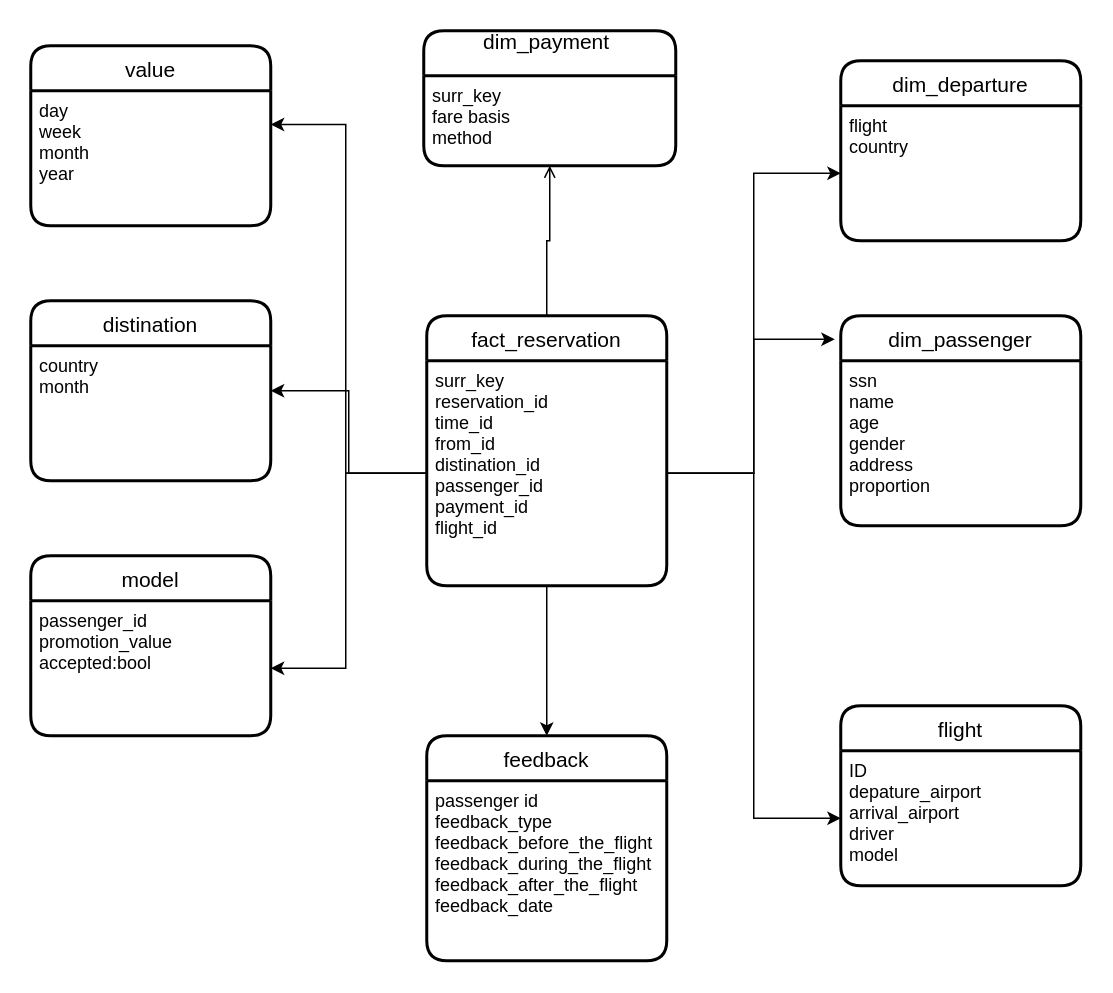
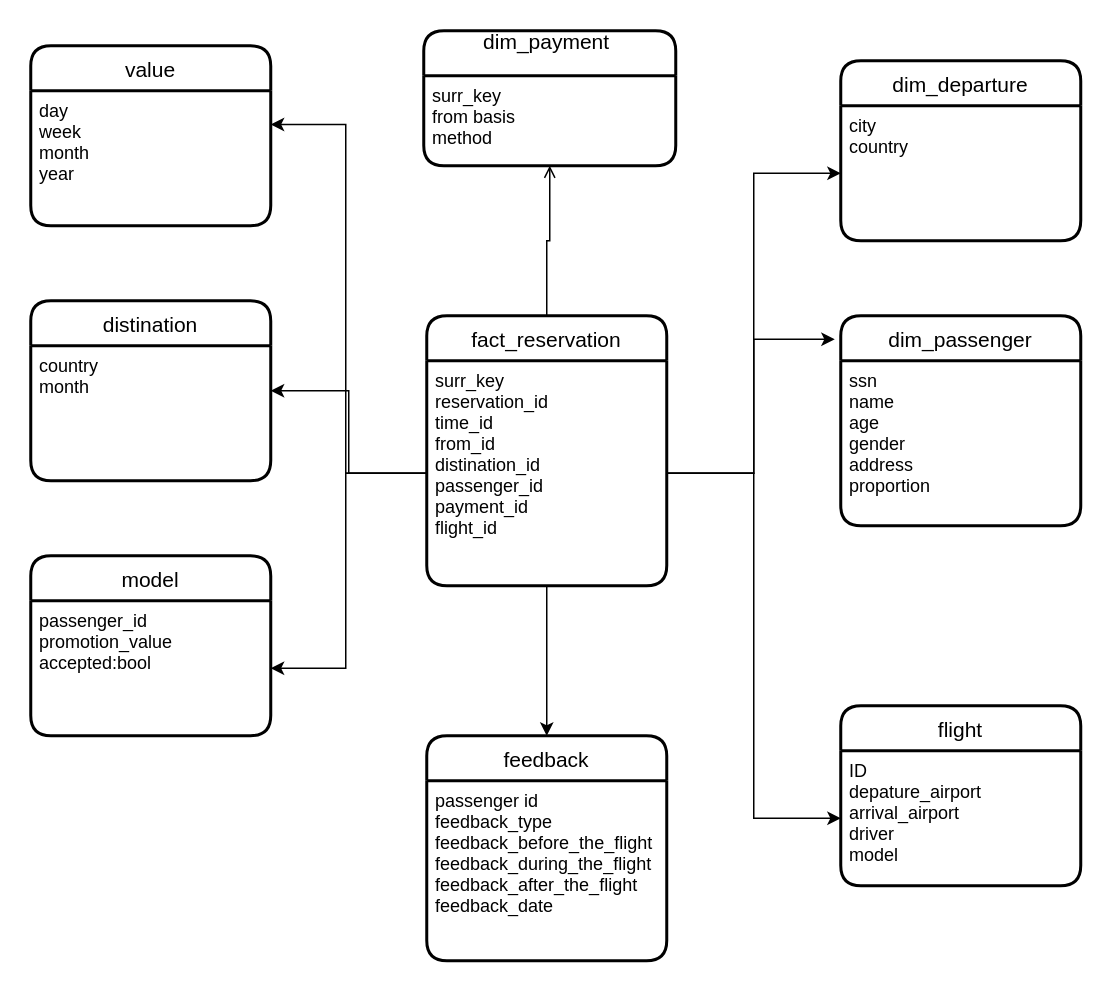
- <mxCell id="8" value="surr_key&#10;fare basis&#10;method&#10;" style="align=left;strokeColor=none;fillColor=none;spacingLeft=4;fontSize=12;verticalAlign=top;resizable=0;rotatable=0;part=1;" vertex="1" parent="7"><mxGeometry y="30" width="168" height="60" as="geometry" /></mxCell>
+ <mxCell id="8" value="surr_key&#10;from basis&#10;method&#10;" style="align=left;strokeColor=none;fillColor=none;spacingLeft=4;fontSize=12;verticalAlign=top;resizable=0;rotatable=0;part=1;" vertex="1" parent="7"><mxGeometry y="30" width="168" height="60" as="geometry" /></mxCell>
- <mxCell id="10" value="flight&#10;country" style="align=left;strokeColor=none;fillColor=none;spacingLeft=4;fontSize=12;verticalAlign=top;resizable=0;rotatable=0;part=1;" vertex="1" parent="9"><mxGeometry y="30" width="160" height="90" as="geometry" /></mxCell>
+ <mxCell id="10" value="city&#10;country" style="align=left;strokeColor=none;fillColor=none;spacingLeft=4;fontSize=12;verticalAlign=top;resizable=0;rotatable=0;part=1;" vertex="1" parent="9"><mxGeometry y="30" width="160" height="90" as="geometry" /></mxCell>
